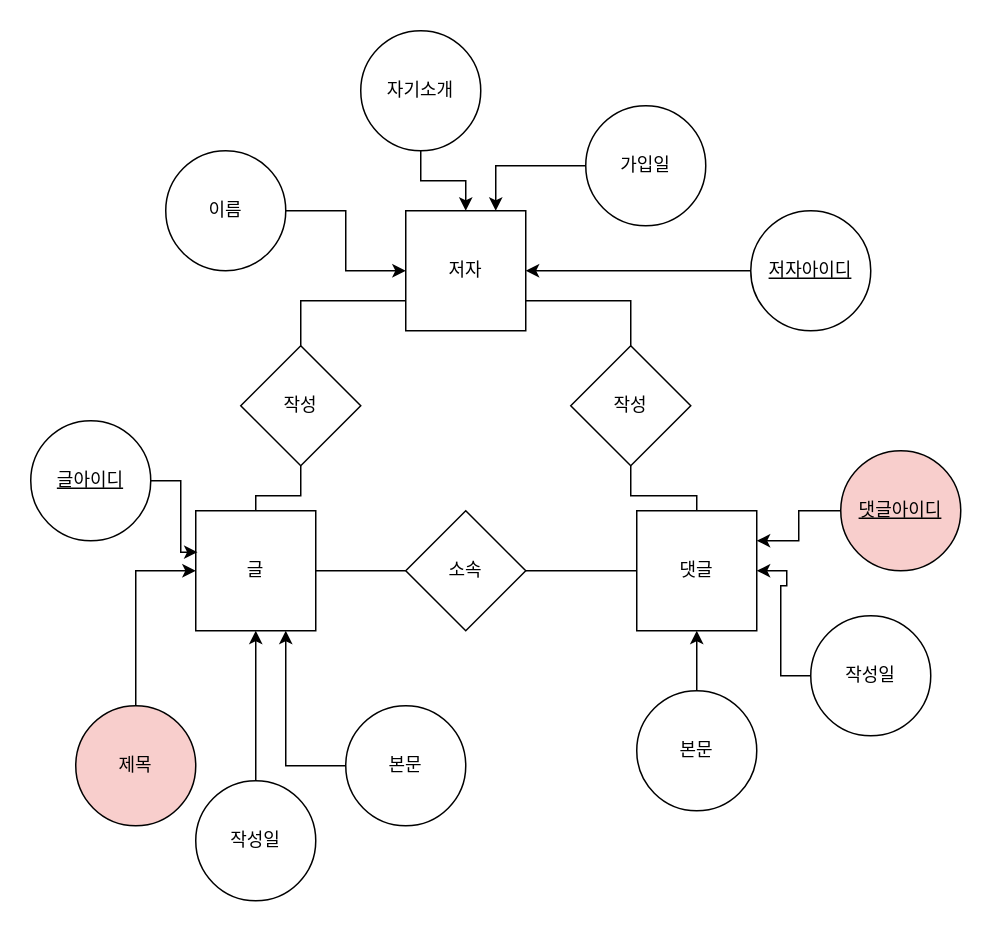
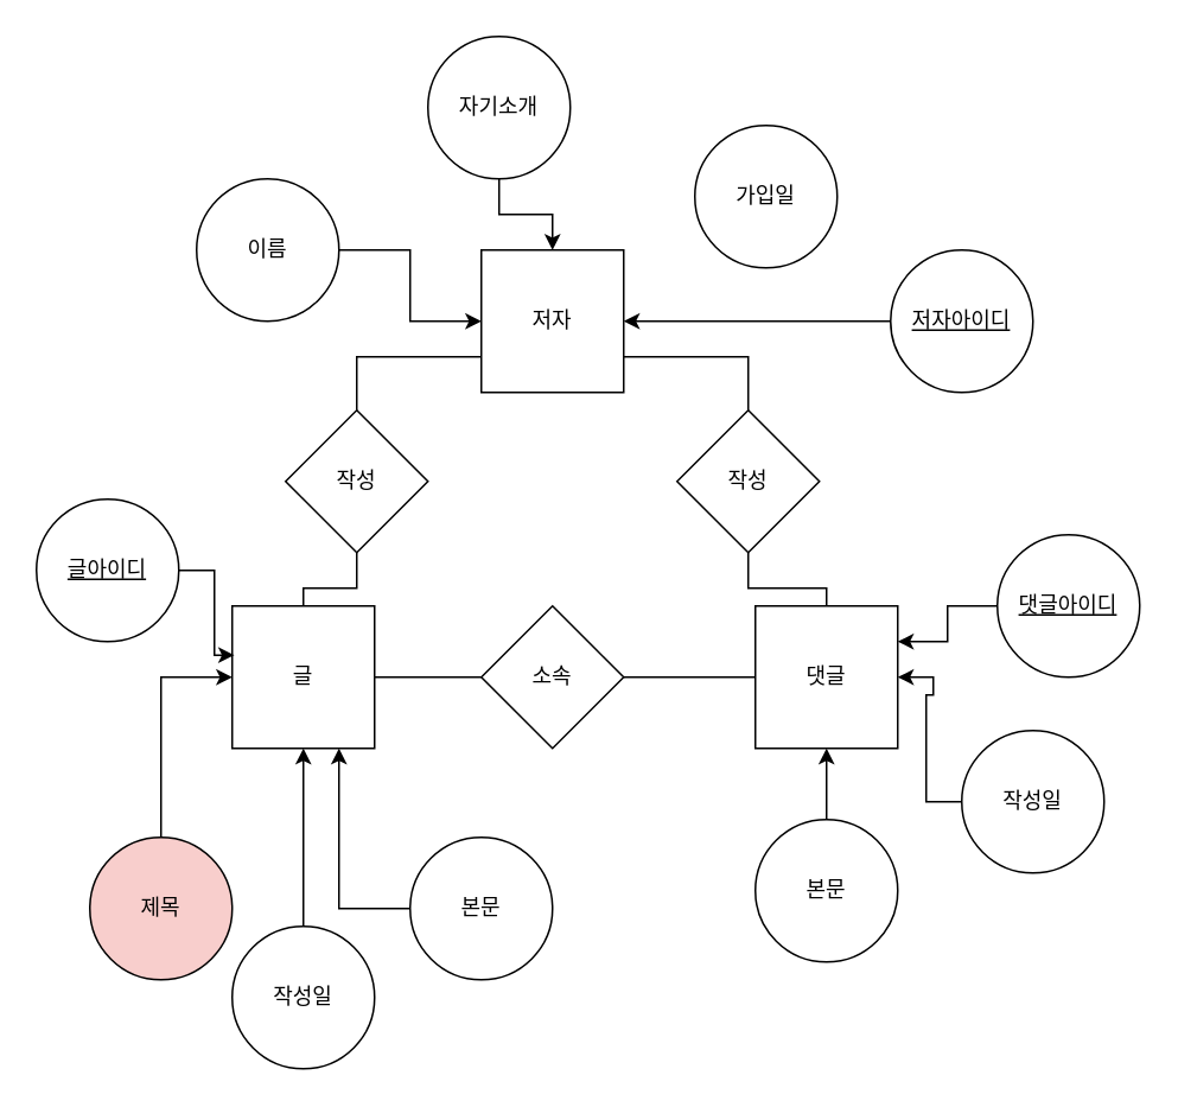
- <mxCell id="15" style="edgeStyle=orthogonalEdgeStyle;rounded=0;orthogonalLoop=1;jettySize=auto;html=1;entryX=0.75;entryY=0;entryDx=0;entryDy=0;" edge="1" parent="1" source="16" target="2"><mxGeometry relative="1" as="geometry" /></mxCell>
- <mxCell id="27" value="&lt;u&gt;댓글아이디&lt;/u&gt;" style="ellipse;whiteSpace=wrap;html=1;aspect=fixed;fillColor=#f8cecc;" vertex="1" parent="1"><mxGeometry x="560" y="300" width="80" height="80" as="geometry" /></mxCell>
+ <mxCell id="27" value="&lt;u&gt;댓글아이디&lt;/u&gt;" style="ellipse;whiteSpace=wrap;html=1;aspect=fixed;" vertex="1" parent="1"><mxGeometry x="560" y="300" width="80" height="80" as="geometry" /></mxCell>
